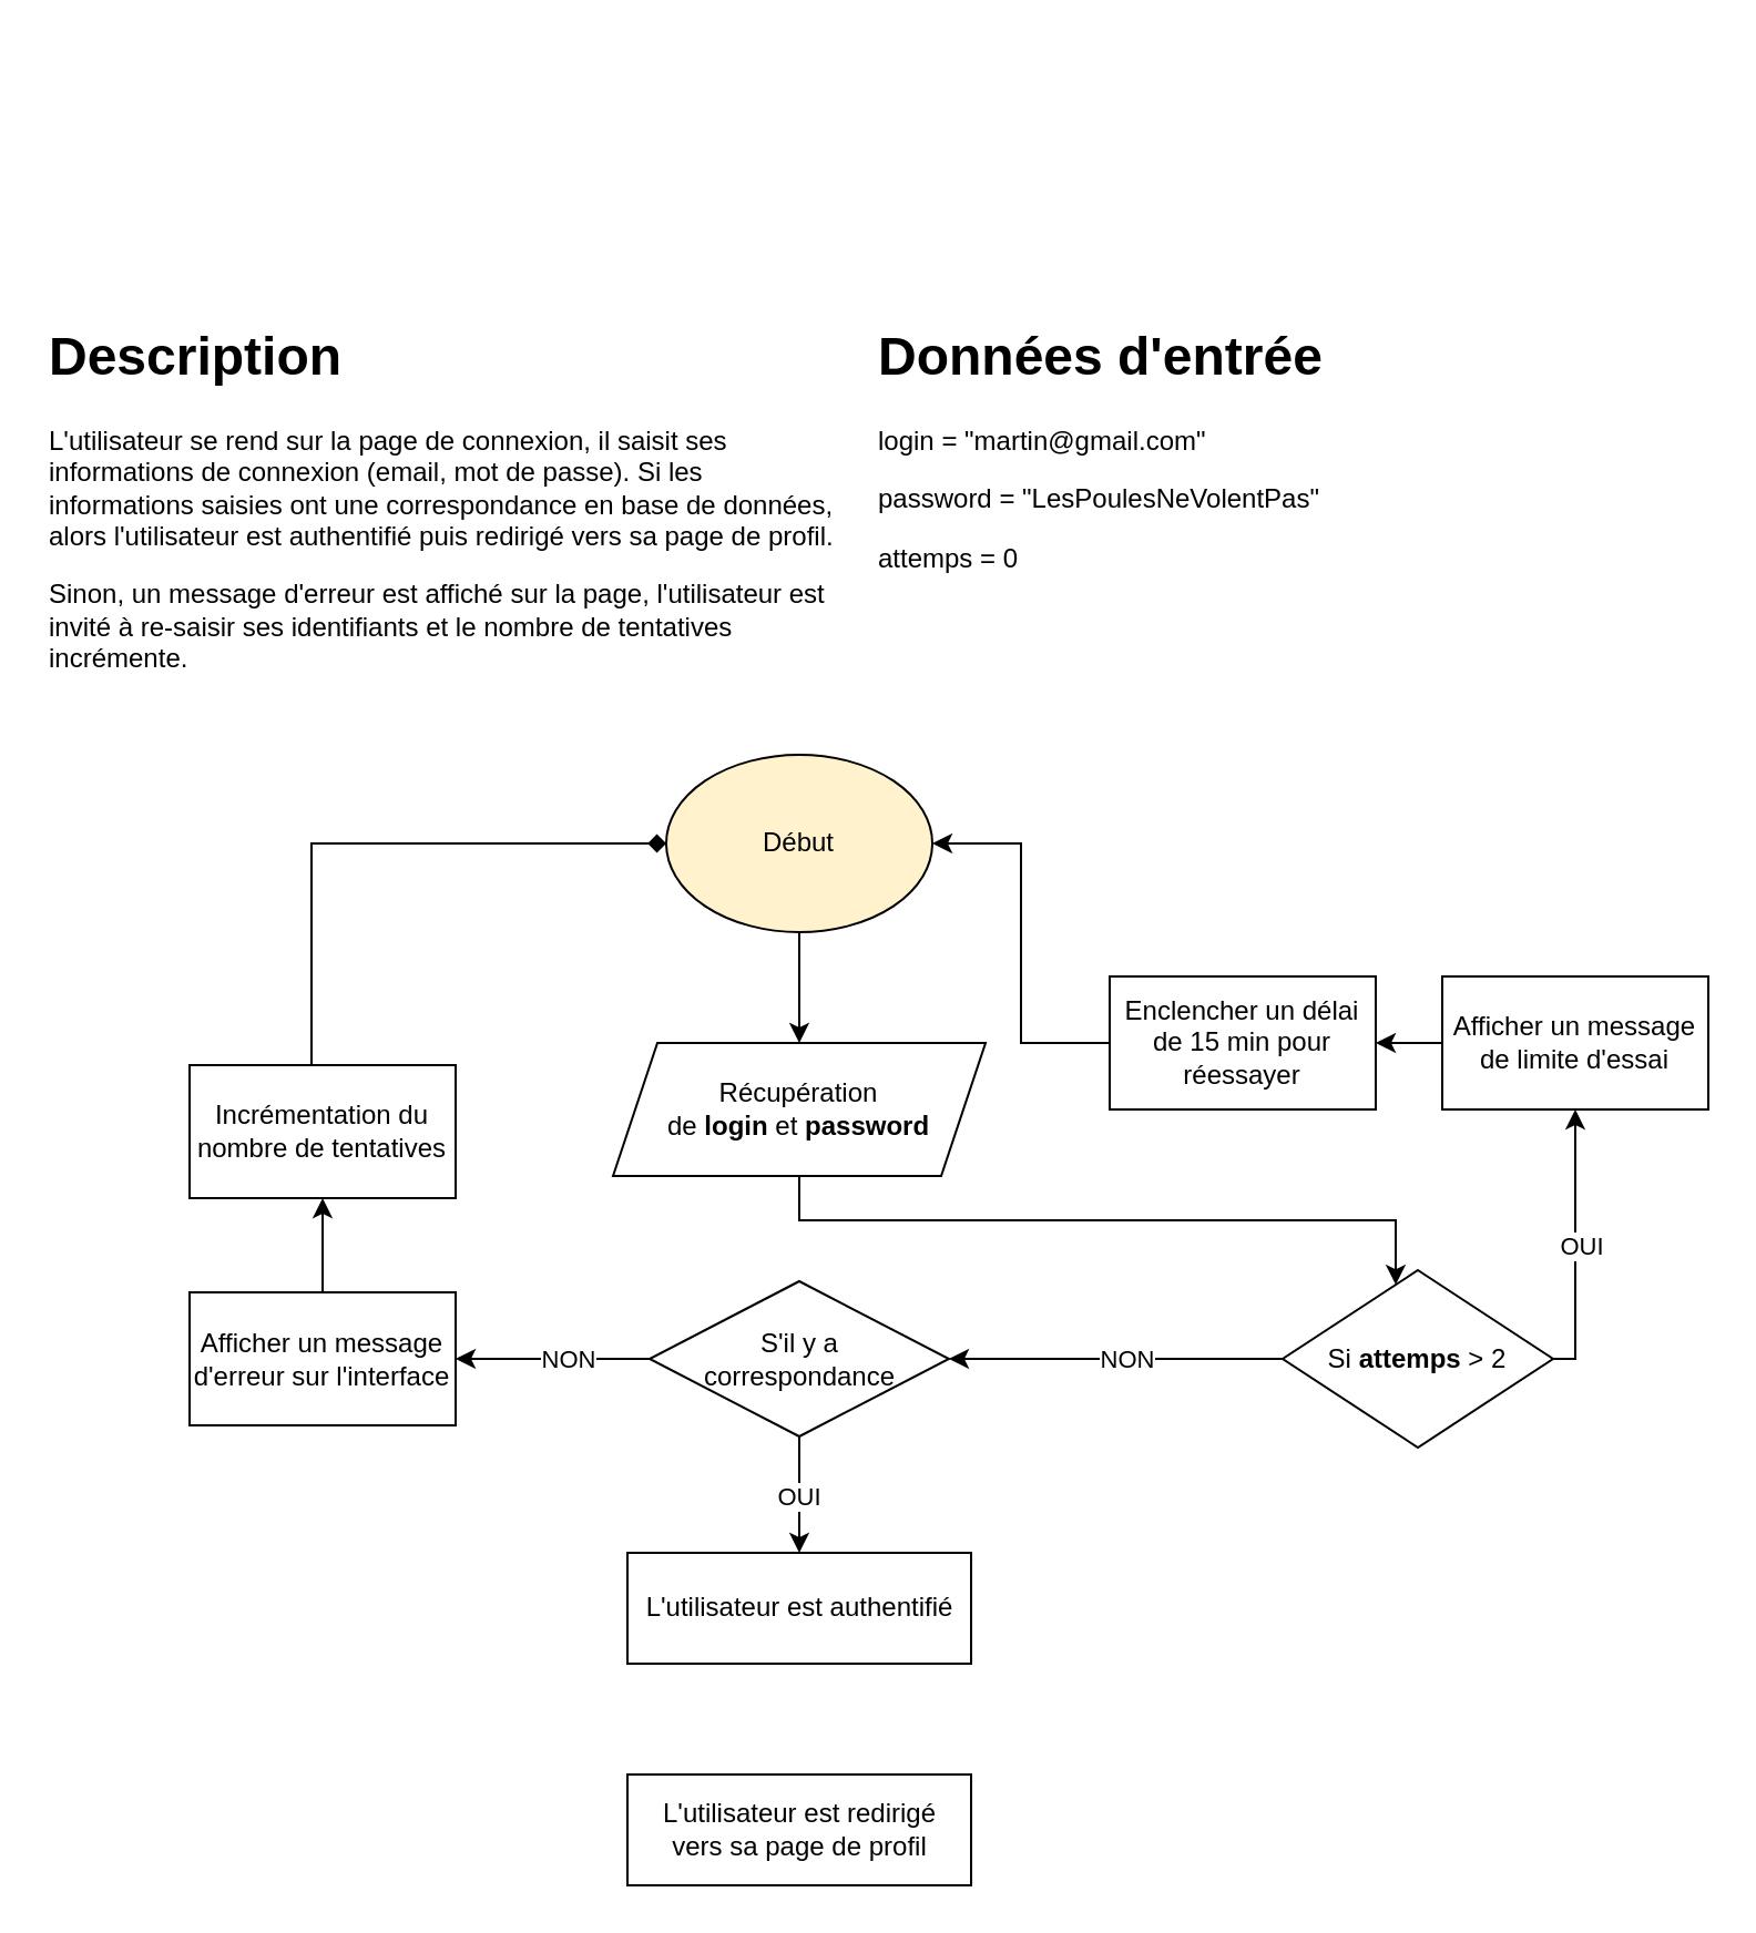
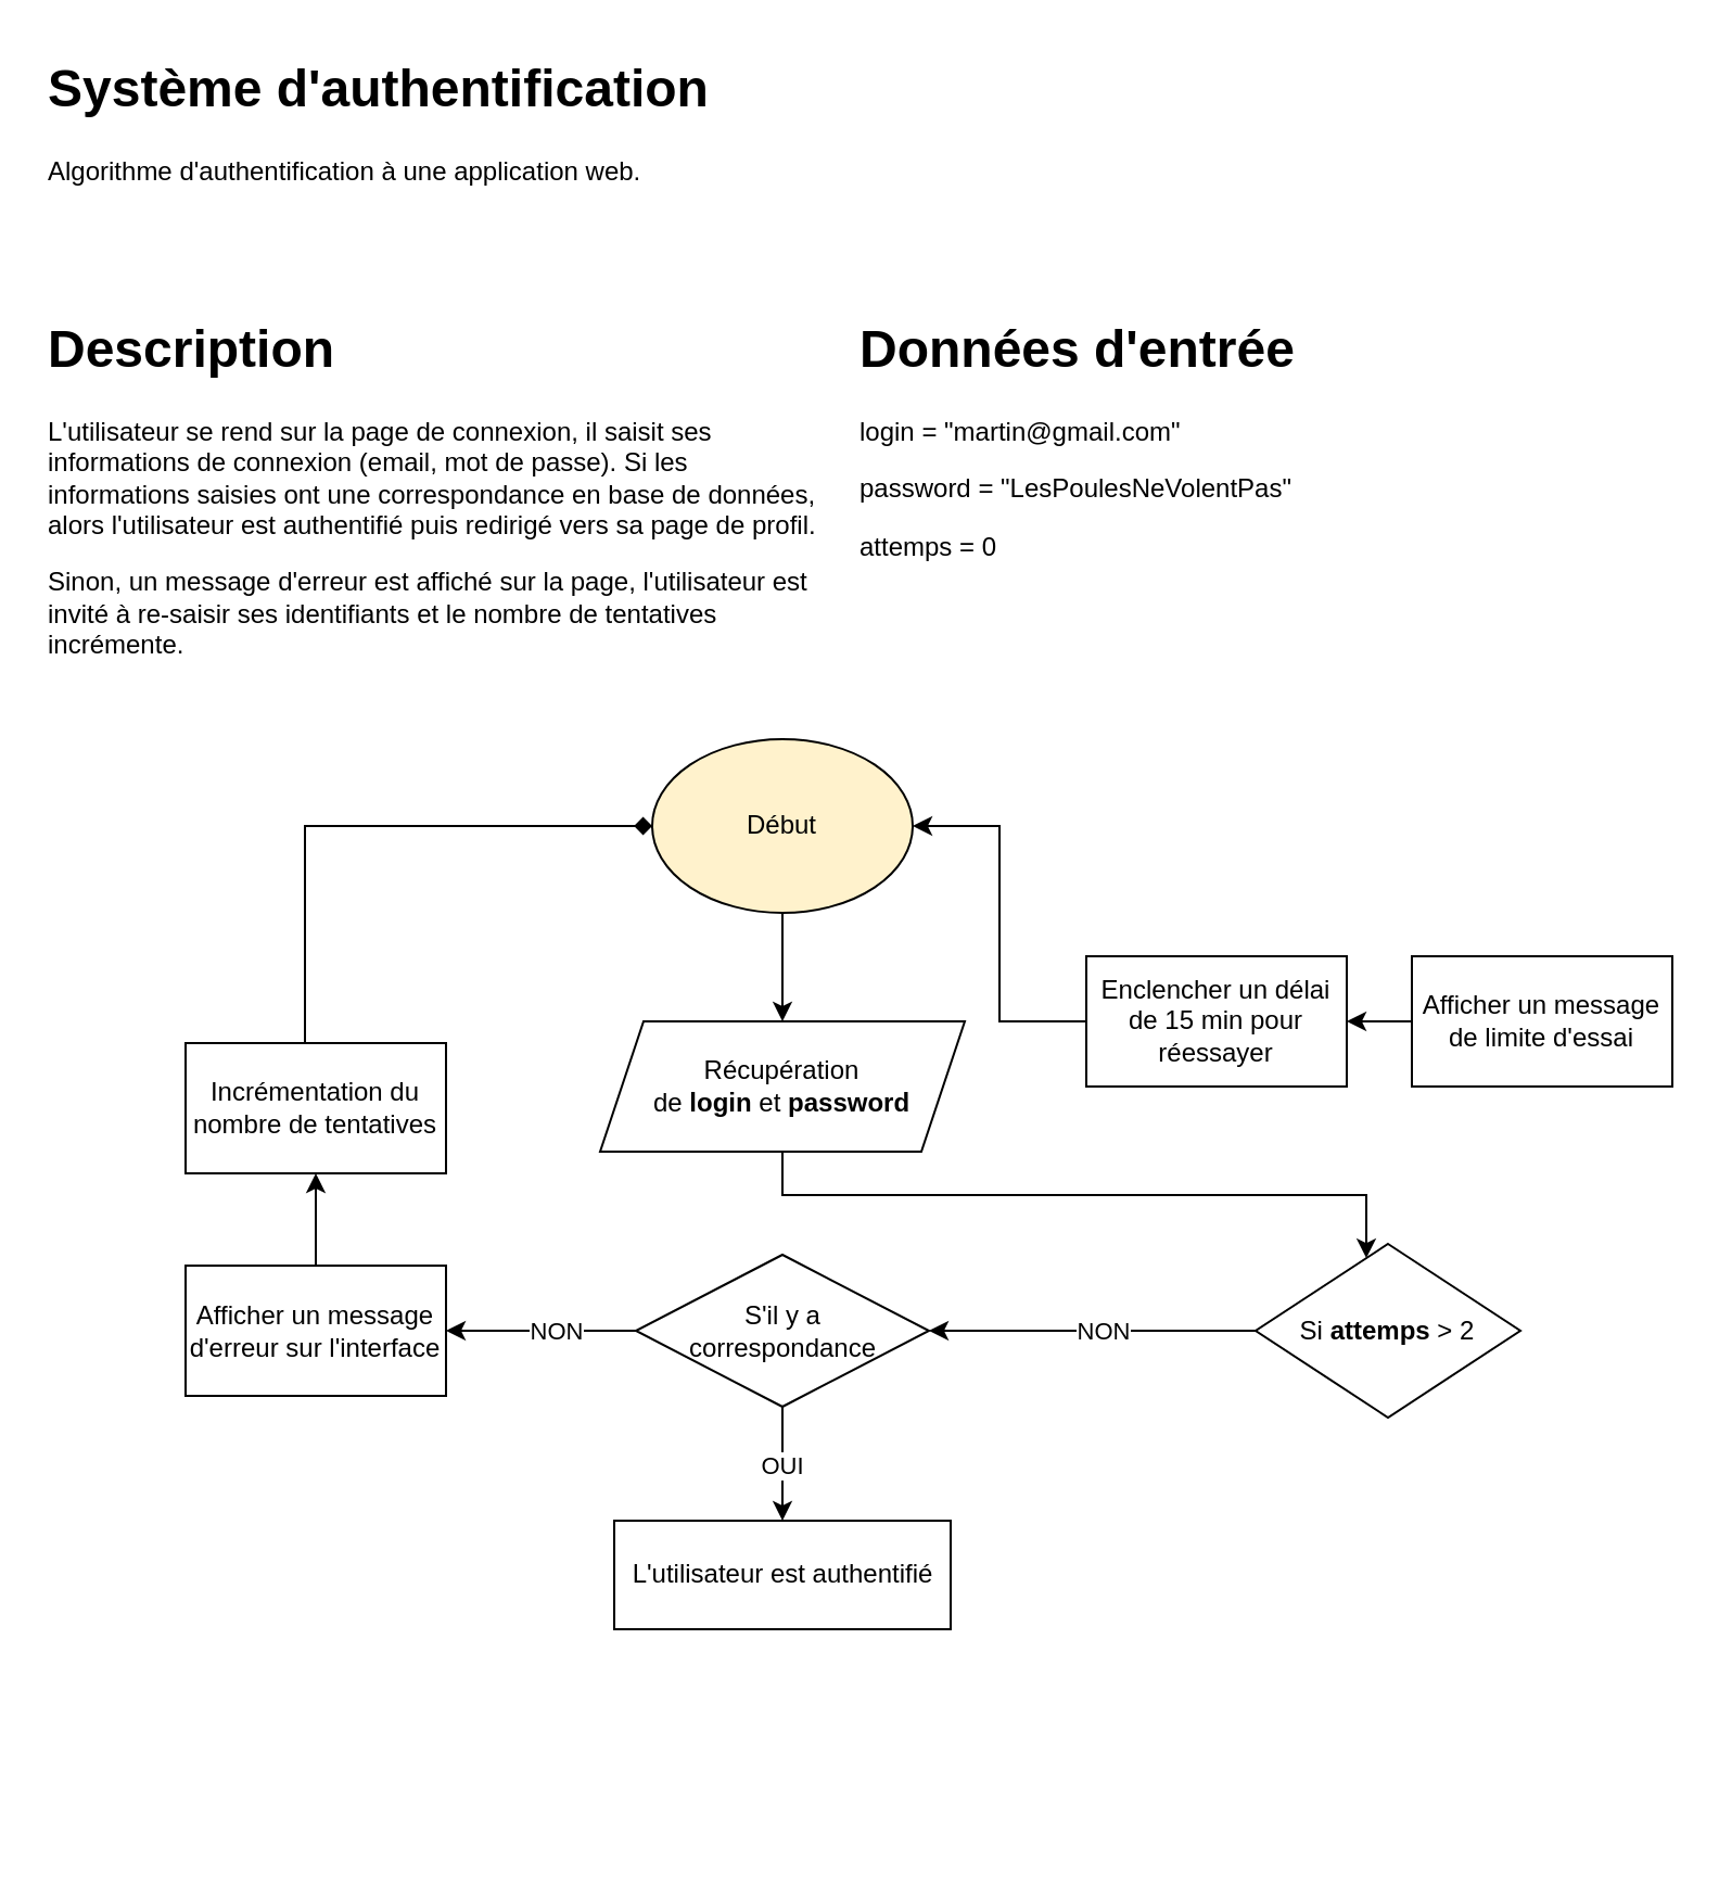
+ <mxCell id="2" value="&lt;h1 style=&quot;margin-top: 0px;&quot;&gt;Système d'authentification&lt;/h1&gt;&lt;p&gt;Algorithme d'authentification à une application web.&lt;/p&gt;" style="text;html=1;whiteSpace=wrap;overflow=hidden;rounded=0;" vertex="1" parent="1"><mxGeometry x="20" y="20" width="360" height="80" as="geometry" /></mxCell>
- <mxCell id="21" value="" style="edgeStyle=orthogonalEdgeStyle;rounded=0;orthogonalLoop=1;jettySize=auto;html=1;" edge="1" parent="1" source="23" target="25"><mxGeometry relative="1" as="geometry"><Array as="points"><mxPoint x="710" y="612" /></Array></mxGeometry></mxCell>
- <mxCell id="22" value="OUI" style="edgeLabel;html=1;align=center;verticalAlign=middle;resizable=0;points=[];" connectable="0" vertex="1" parent="21"><mxGeometry x="-0.003" y="-2" relative="1" as="geometry"><mxPoint as="offset" /></mxGeometry></mxCell>
- <mxCell id="14" value="L'utilisateur est redirigé&lt;div&gt;vers sa page de profil&lt;/div&gt;" style="whiteSpace=wrap;html=1;" vertex="1" parent="1"><mxGeometry x="282.5" y="800" width="155" height="50" as="geometry" /></mxCell>
